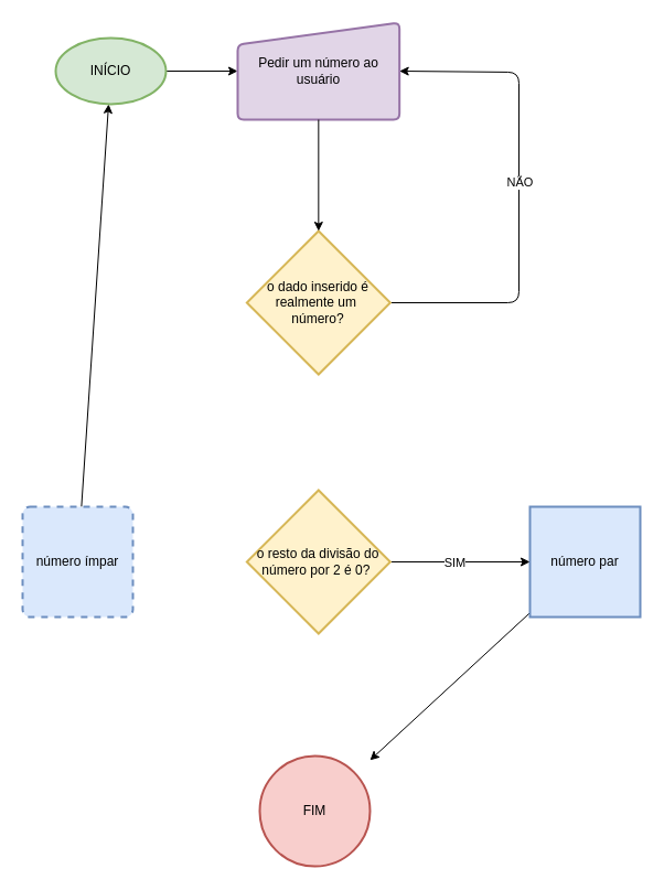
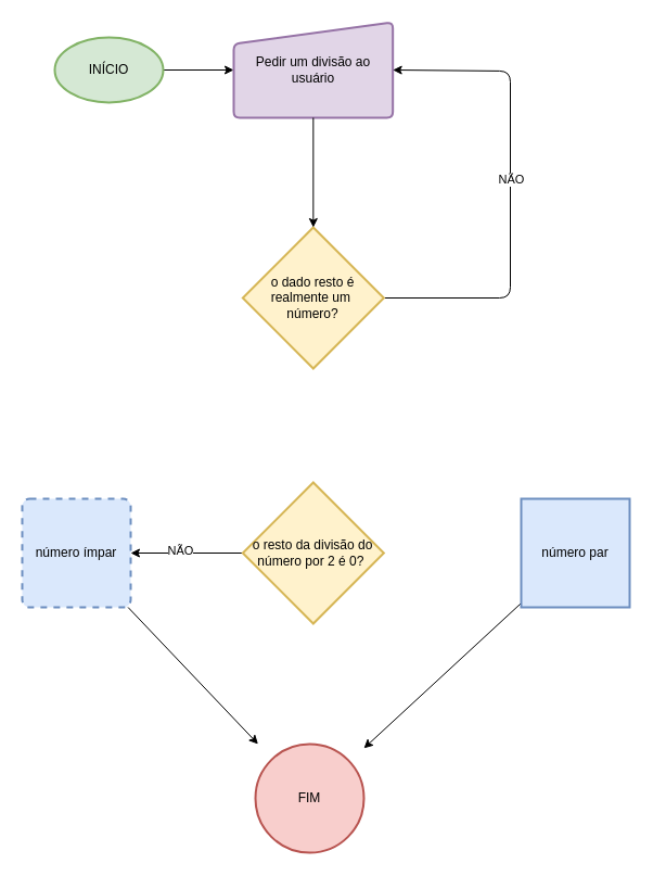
- <mxCell id="3" value="Pedir um número ao usuário" style="html=1;strokeWidth=2;shape=manualInput;whiteSpace=wrap;rounded=1;size=20;arcSize=11;fillColor=#e1d5e7;strokeColor=#9673a6;" vertex="1" parent="1"><mxGeometry x="215" y="20" width="146.67" height="88" as="geometry" /></mxCell>
+ <mxCell id="3" value="Pedir um divisão ao usuário" style="html=1;strokeWidth=2;shape=manualInput;whiteSpace=wrap;rounded=1;size=20;arcSize=11;fillColor=#e1d5e7;strokeColor=#9673a6;" vertex="1" parent="1"><mxGeometry x="215" y="20" width="146.67" height="88" as="geometry" /></mxCell>
- <mxCell id="6" value="o dado inserido é realmente um&amp;nbsp;&lt;div&gt;número?&lt;/div&gt;" style="strokeWidth=2;html=1;shape=mxgraph.flowchart.decision;whiteSpace=wrap;fillColor=#fff2cc;strokeColor=#d6b656;" vertex="1" parent="1"><mxGeometry x="223.34" y="209" width="130" height="130" as="geometry" /></mxCell>
+ <mxCell id="6" value="o dado resto é realmente um&amp;nbsp;&lt;div&gt;número?&lt;/div&gt;" style="strokeWidth=2;html=1;shape=mxgraph.flowchart.decision;whiteSpace=wrap;fillColor=#fff2cc;strokeColor=#d6b656;" vertex="1" parent="1"><mxGeometry x="223.34" y="209" width="130" height="130" as="geometry" /></mxCell>
- <mxCell id="15" style="edgeStyle=none;html=1;" edge="1" parent="1" source="16" target="18"><mxGeometry relative="1" as="geometry" /></mxCell>
+ <mxCell id="15" style="edgeStyle=none;html=1;" edge="1" parent="1" source="16" target="17"><mxGeometry relative="1" as="geometry" /></mxCell>
+ <mxCell id="12" style="edgeStyle=none;html=1;entryX=1;entryY=0.5;entryDx=0;entryDy=0;" edge="1" parent="1" source="14" target="16"><mxGeometry relative="1" as="geometry" /></mxCell>
+ <mxCell id="13" value="NÃO" style="edgeLabel;html=1;align=center;verticalAlign=middle;resizable=0;points=[];" vertex="1" connectable="0" parent="12"><mxGeometry x="0.128" y="-3" relative="1" as="geometry"><mxPoint as="offset" /></mxGeometry></mxCell>
- <mxCell id="10" style="edgeStyle=none;html=1;entryX=0;entryY=0.5;entryDx=0;entryDy=0;" edge="1" parent="1" source="14" target="9"><mxGeometry relative="1" as="geometry" /></mxCell>
- <mxCell id="11" value="SIM" style="edgeLabel;html=1;align=center;verticalAlign=middle;resizable=0;points=[];" vertex="1" connectable="0" parent="10"><mxGeometry x="-0.082" relative="1" as="geometry"><mxPoint as="offset" /></mxGeometry></mxCell>
